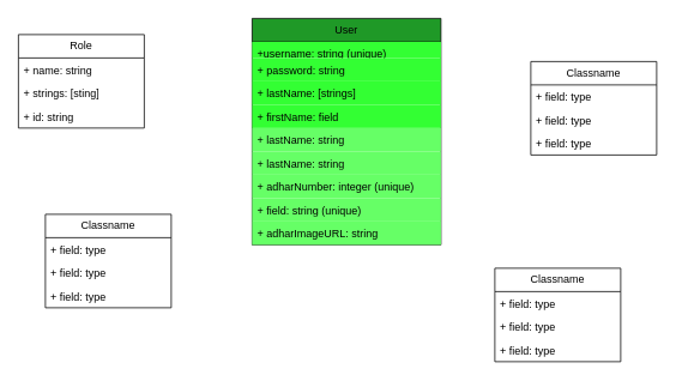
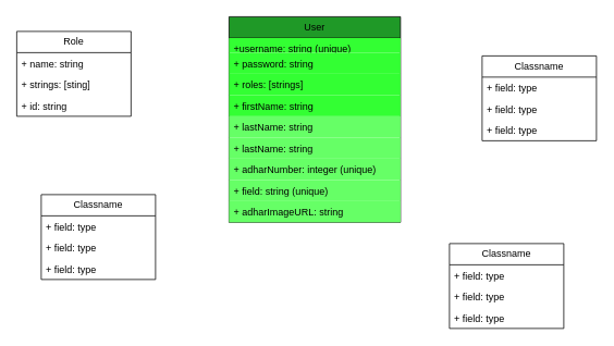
- <mxCell id="9" value="+&amp;nbsp;lastName&lt;span style=&quot;background-color: initial;&quot;&gt;: [strings]&lt;/span&gt;" style="text;strokeColor=none;fillColor=#33FF33;align=left;verticalAlign=top;spacingLeft=4;spacingRight=4;overflow=hidden;rotatable=0;points=[[0,0.5],[1,0.5]];portConstraint=eastwest;whiteSpace=wrap;html=1;" parent="6" vertex="1"><mxGeometry y="70" width="210" height="26" as="geometry" /></mxCell>
+ <mxCell id="9" value="+&amp;nbsp;roles&lt;span style=&quot;background-color: initial;&quot;&gt;: [strings]&lt;/span&gt;" style="text;strokeColor=none;fillColor=#33FF33;align=left;verticalAlign=top;spacingLeft=4;spacingRight=4;overflow=hidden;rotatable=0;points=[[0,0.5],[1,0.5]];portConstraint=eastwest;whiteSpace=wrap;html=1;" parent="6" vertex="1"><mxGeometry y="70" width="210" height="26" as="geometry" /></mxCell>
- <mxCell id="10" value="+ firstName&lt;span style=&quot;background-color: initial;&quot;&gt;: field&lt;/span&gt;" style="text;strokeColor=none;fillColor=#33FF33;align=left;verticalAlign=top;spacingLeft=4;spacingRight=4;overflow=hidden;rotatable=0;points=[[0,0.5],[1,0.5]];portConstraint=eastwest;whiteSpace=wrap;html=1;" vertex="1" parent="6"><mxGeometry y="96" width="210" height="26" as="geometry" /></mxCell>
+ <mxCell id="10" value="+ firstName&lt;span style=&quot;background-color: initial;&quot;&gt;: string&lt;/span&gt;" style="text;strokeColor=none;fillColor=#33FF33;align=left;verticalAlign=top;spacingLeft=4;spacingRight=4;overflow=hidden;rotatable=0;points=[[0,0.5],[1,0.5]];portConstraint=eastwest;whiteSpace=wrap;html=1;" vertex="1" parent="6"><mxGeometry y="96" width="210" height="26" as="geometry" /></mxCell>
